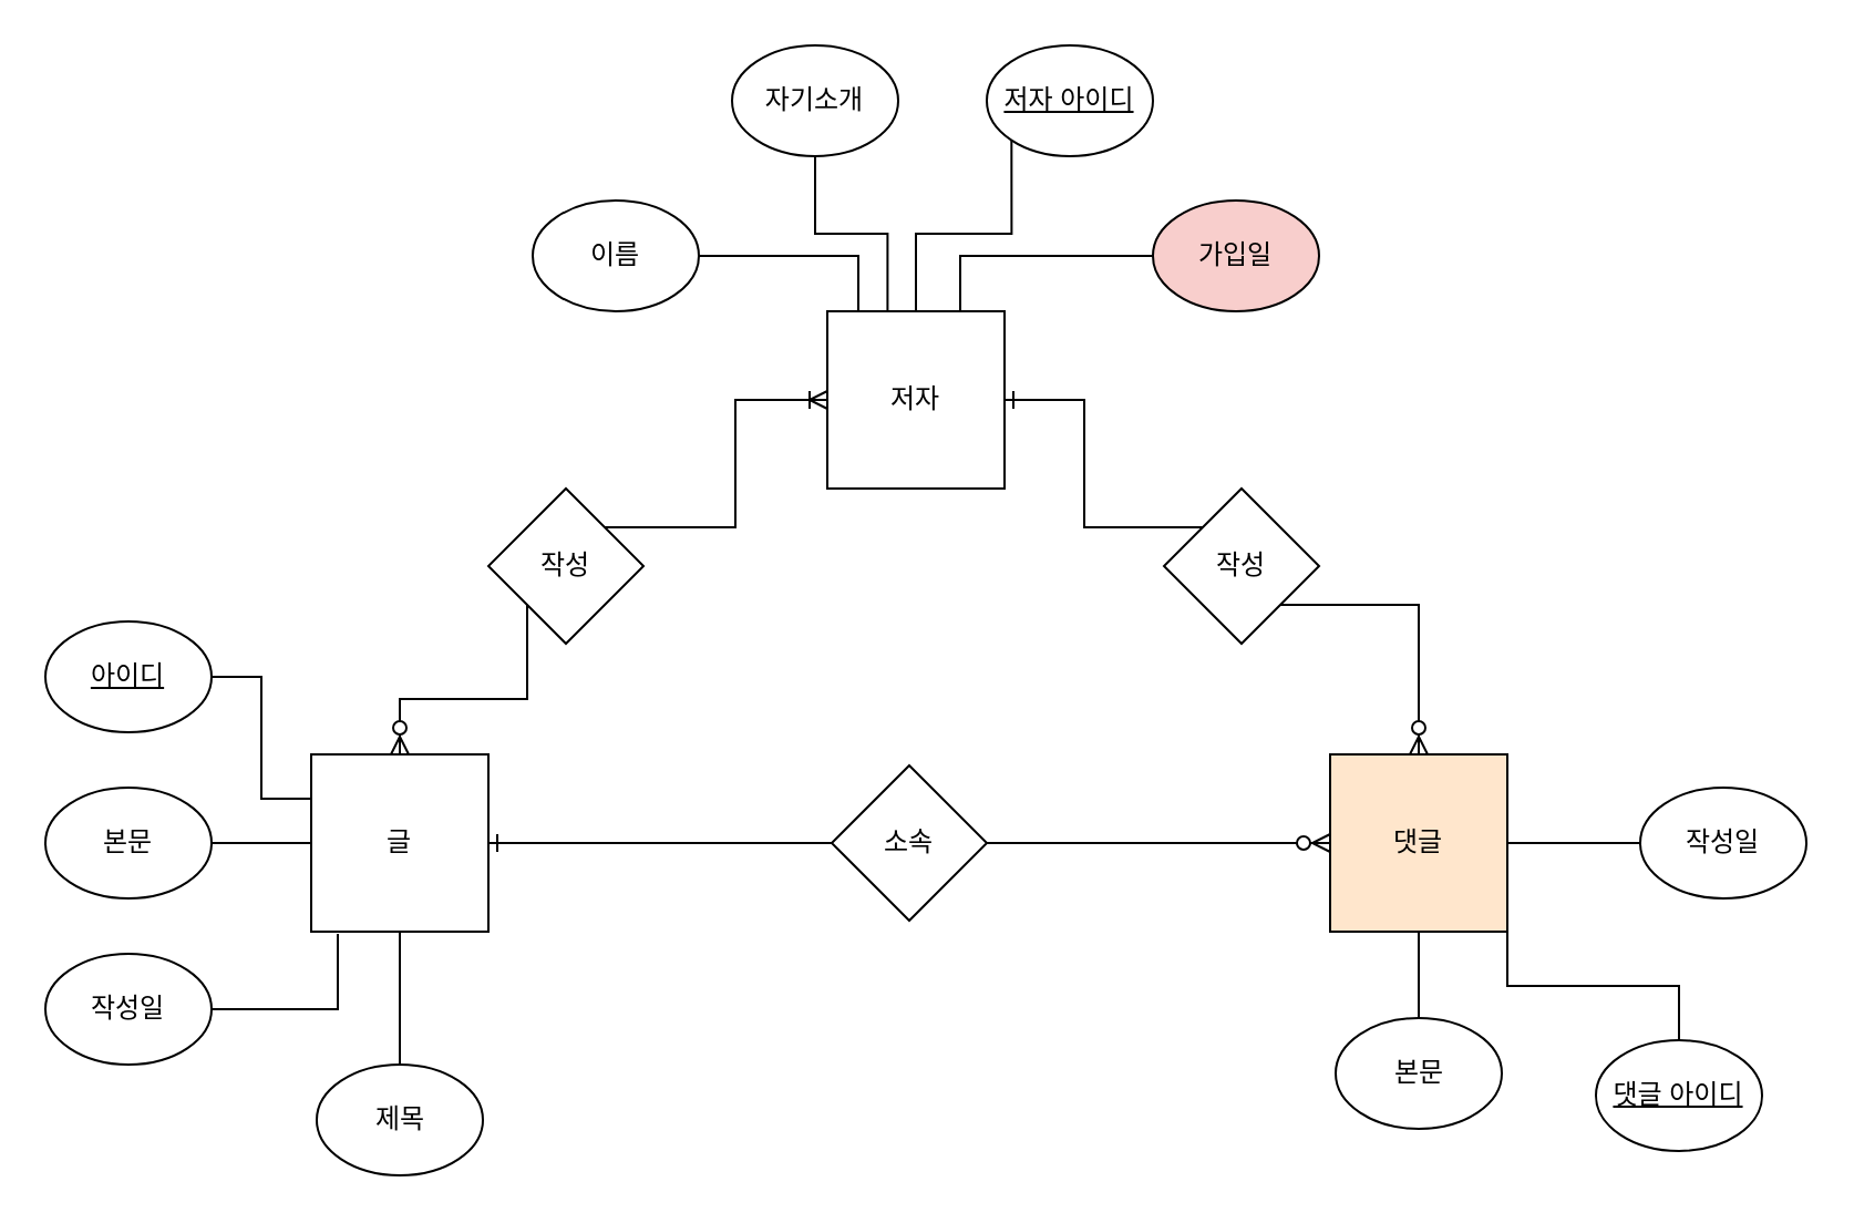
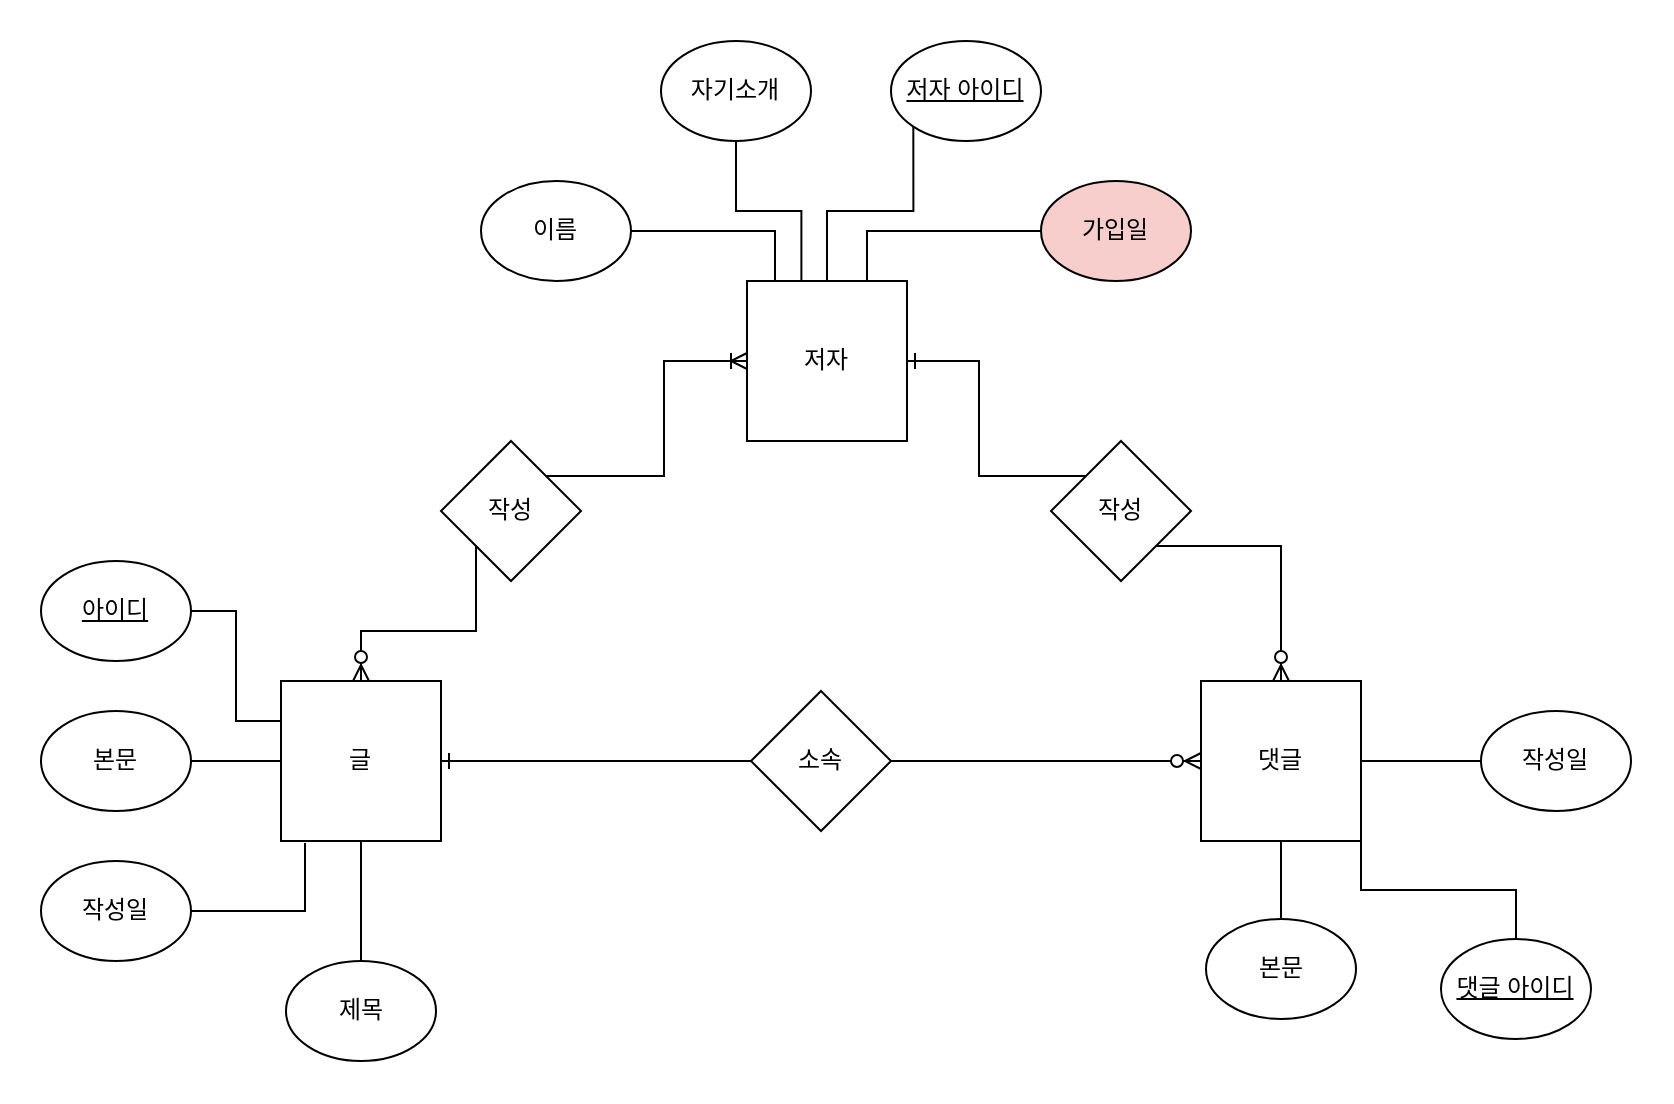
- <mxCell id="13" value="댓글" style="whiteSpace=wrap;html=1;aspect=fixed;fillColor=#ffe6cc;" vertex="1" parent="1"><mxGeometry x="600" y="340" width="80" height="80" as="geometry" /></mxCell>
+ <mxCell id="13" value="댓글" style="whiteSpace=wrap;html=1;aspect=fixed;" vertex="1" parent="1"><mxGeometry x="600" y="340" width="80" height="80" as="geometry" /></mxCell>
